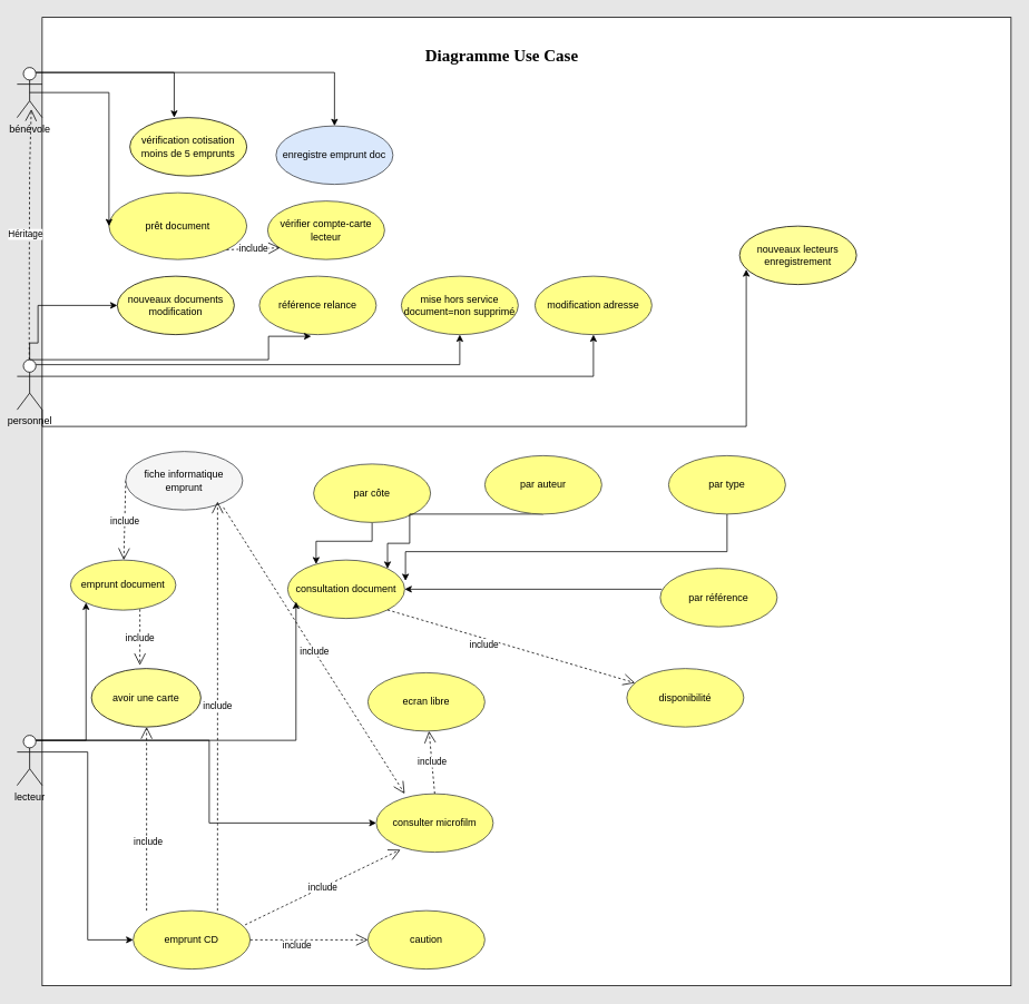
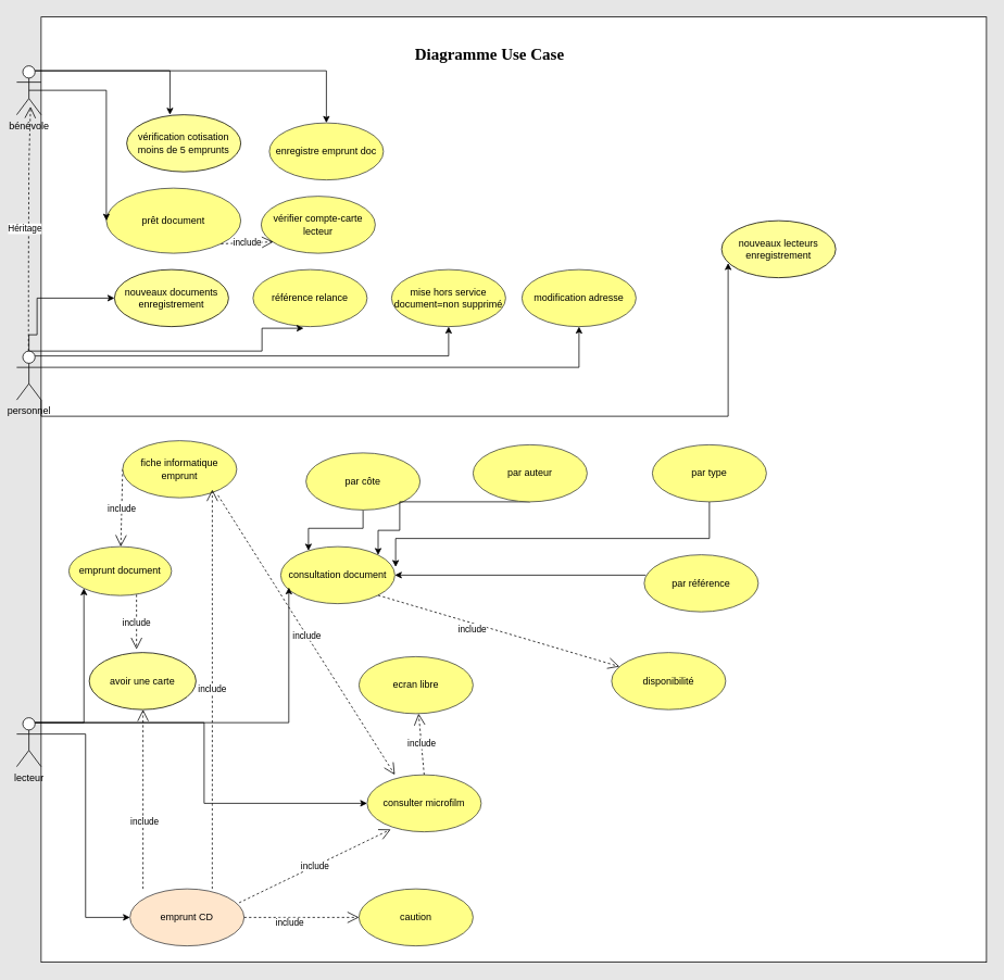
- <mxCell id="39" value="enregistre emprunt doc" style="ellipse;whiteSpace=wrap;html=1;fillColor=#dae8fc;strokeColor=#36393d;" parent="1" vertex="1"><mxGeometry x="330" y="150" width="140" height="70" as="geometry" /></mxCell>
+ <mxCell id="39" value="enregistre emprunt doc" style="ellipse;whiteSpace=wrap;html=1;fillColor=#ffff88;strokeColor=#36393d;" parent="1" vertex="1"><mxGeometry x="330" y="150" width="140" height="70" as="geometry" /></mxCell>
- <mxCell id="48" value="nouveaux documents modification" style="ellipse;whiteSpace=wrap;html=1;fillColor=#FFFF99;" parent="1" vertex="1"><mxGeometry x="140" y="330" width="140" height="70" as="geometry" /></mxCell>
+ <mxCell id="48" value="nouveaux documents enregistrement" style="ellipse;whiteSpace=wrap;html=1;fillColor=#FFFF99;" parent="1" vertex="1"><mxGeometry x="140" y="330" width="140" height="70" as="geometry" /></mxCell>
- <mxCell id="46" value="fiche informatique emprunt" style="ellipse;whiteSpace=wrap;html=1;fillColor=#f5f5f5;strokeColor=#36393d;" parent="1" vertex="1"><mxGeometry x="150" y="540" width="140" height="70" as="geometry" /></mxCell>
+ <mxCell id="46" value="fiche informatique emprunt" style="ellipse;whiteSpace=wrap;html=1;fillColor=#ffff88;strokeColor=#36393d;" parent="1" vertex="1"><mxGeometry x="150" y="540" width="140" height="70" as="geometry" /></mxCell>
- <mxCell id="19" value="emprunt CD" style="ellipse;whiteSpace=wrap;html=1;fillColor=#ffff88;strokeColor=#36393d;" parent="1" vertex="1"><mxGeometry x="159" y="1090" width="140" height="70" as="geometry" /></mxCell>
+ <mxCell id="19" value="emprunt CD" style="ellipse;whiteSpace=wrap;html=1;fillColor=#ffe6cc;strokeColor=#36393d;" parent="1" vertex="1"><mxGeometry x="159" y="1090" width="140" height="70" as="geometry" /></mxCell>
